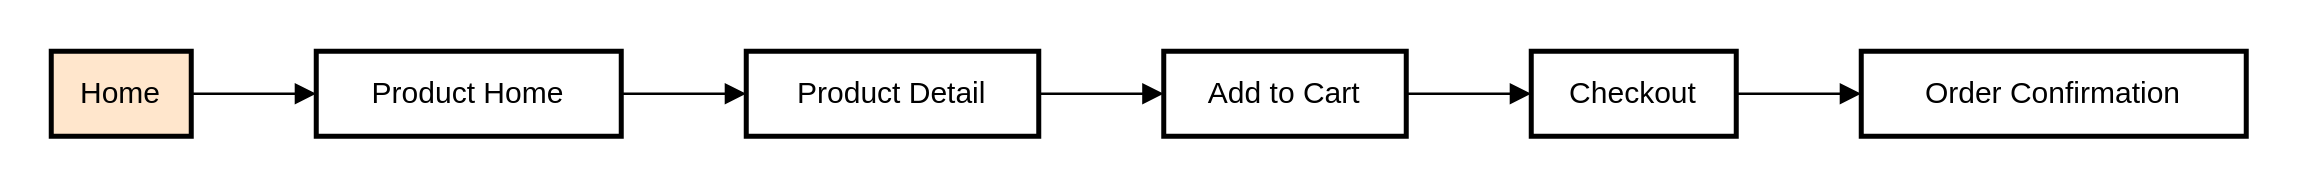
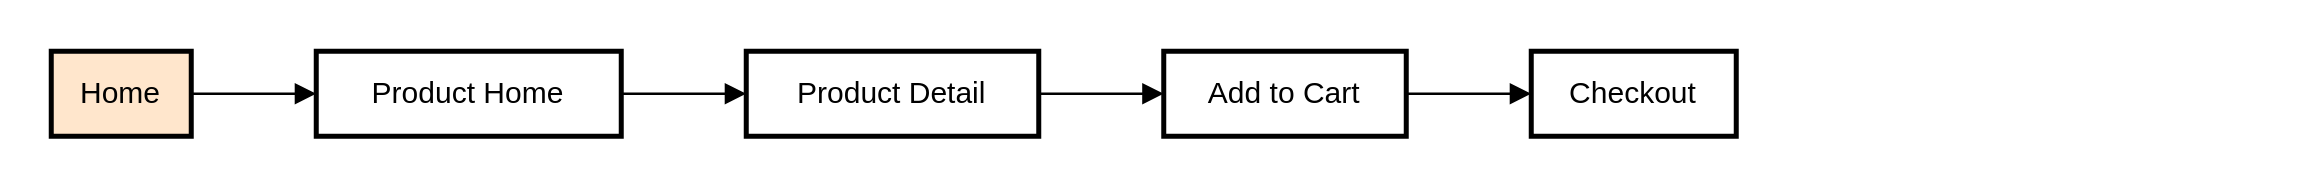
- <mxCell id="12" value="" style="curved=1;startArrow=none;endArrow=block;exitX=1.0;exitY=0.5;entryX=-0.0;entryY=0.5;" edge="1" parent="1" source="6" target="7"><mxGeometry relative="1" as="geometry"><Array as="points" /></mxGeometry></mxCell>
- <mxCell id="7" value="Order Confirmation" style="whiteSpace=wrap;strokeWidth=2;" vertex="1" parent="1"><mxGeometry x="744" width="154" height="34" as="geometry" y="20" /></mxCell>
